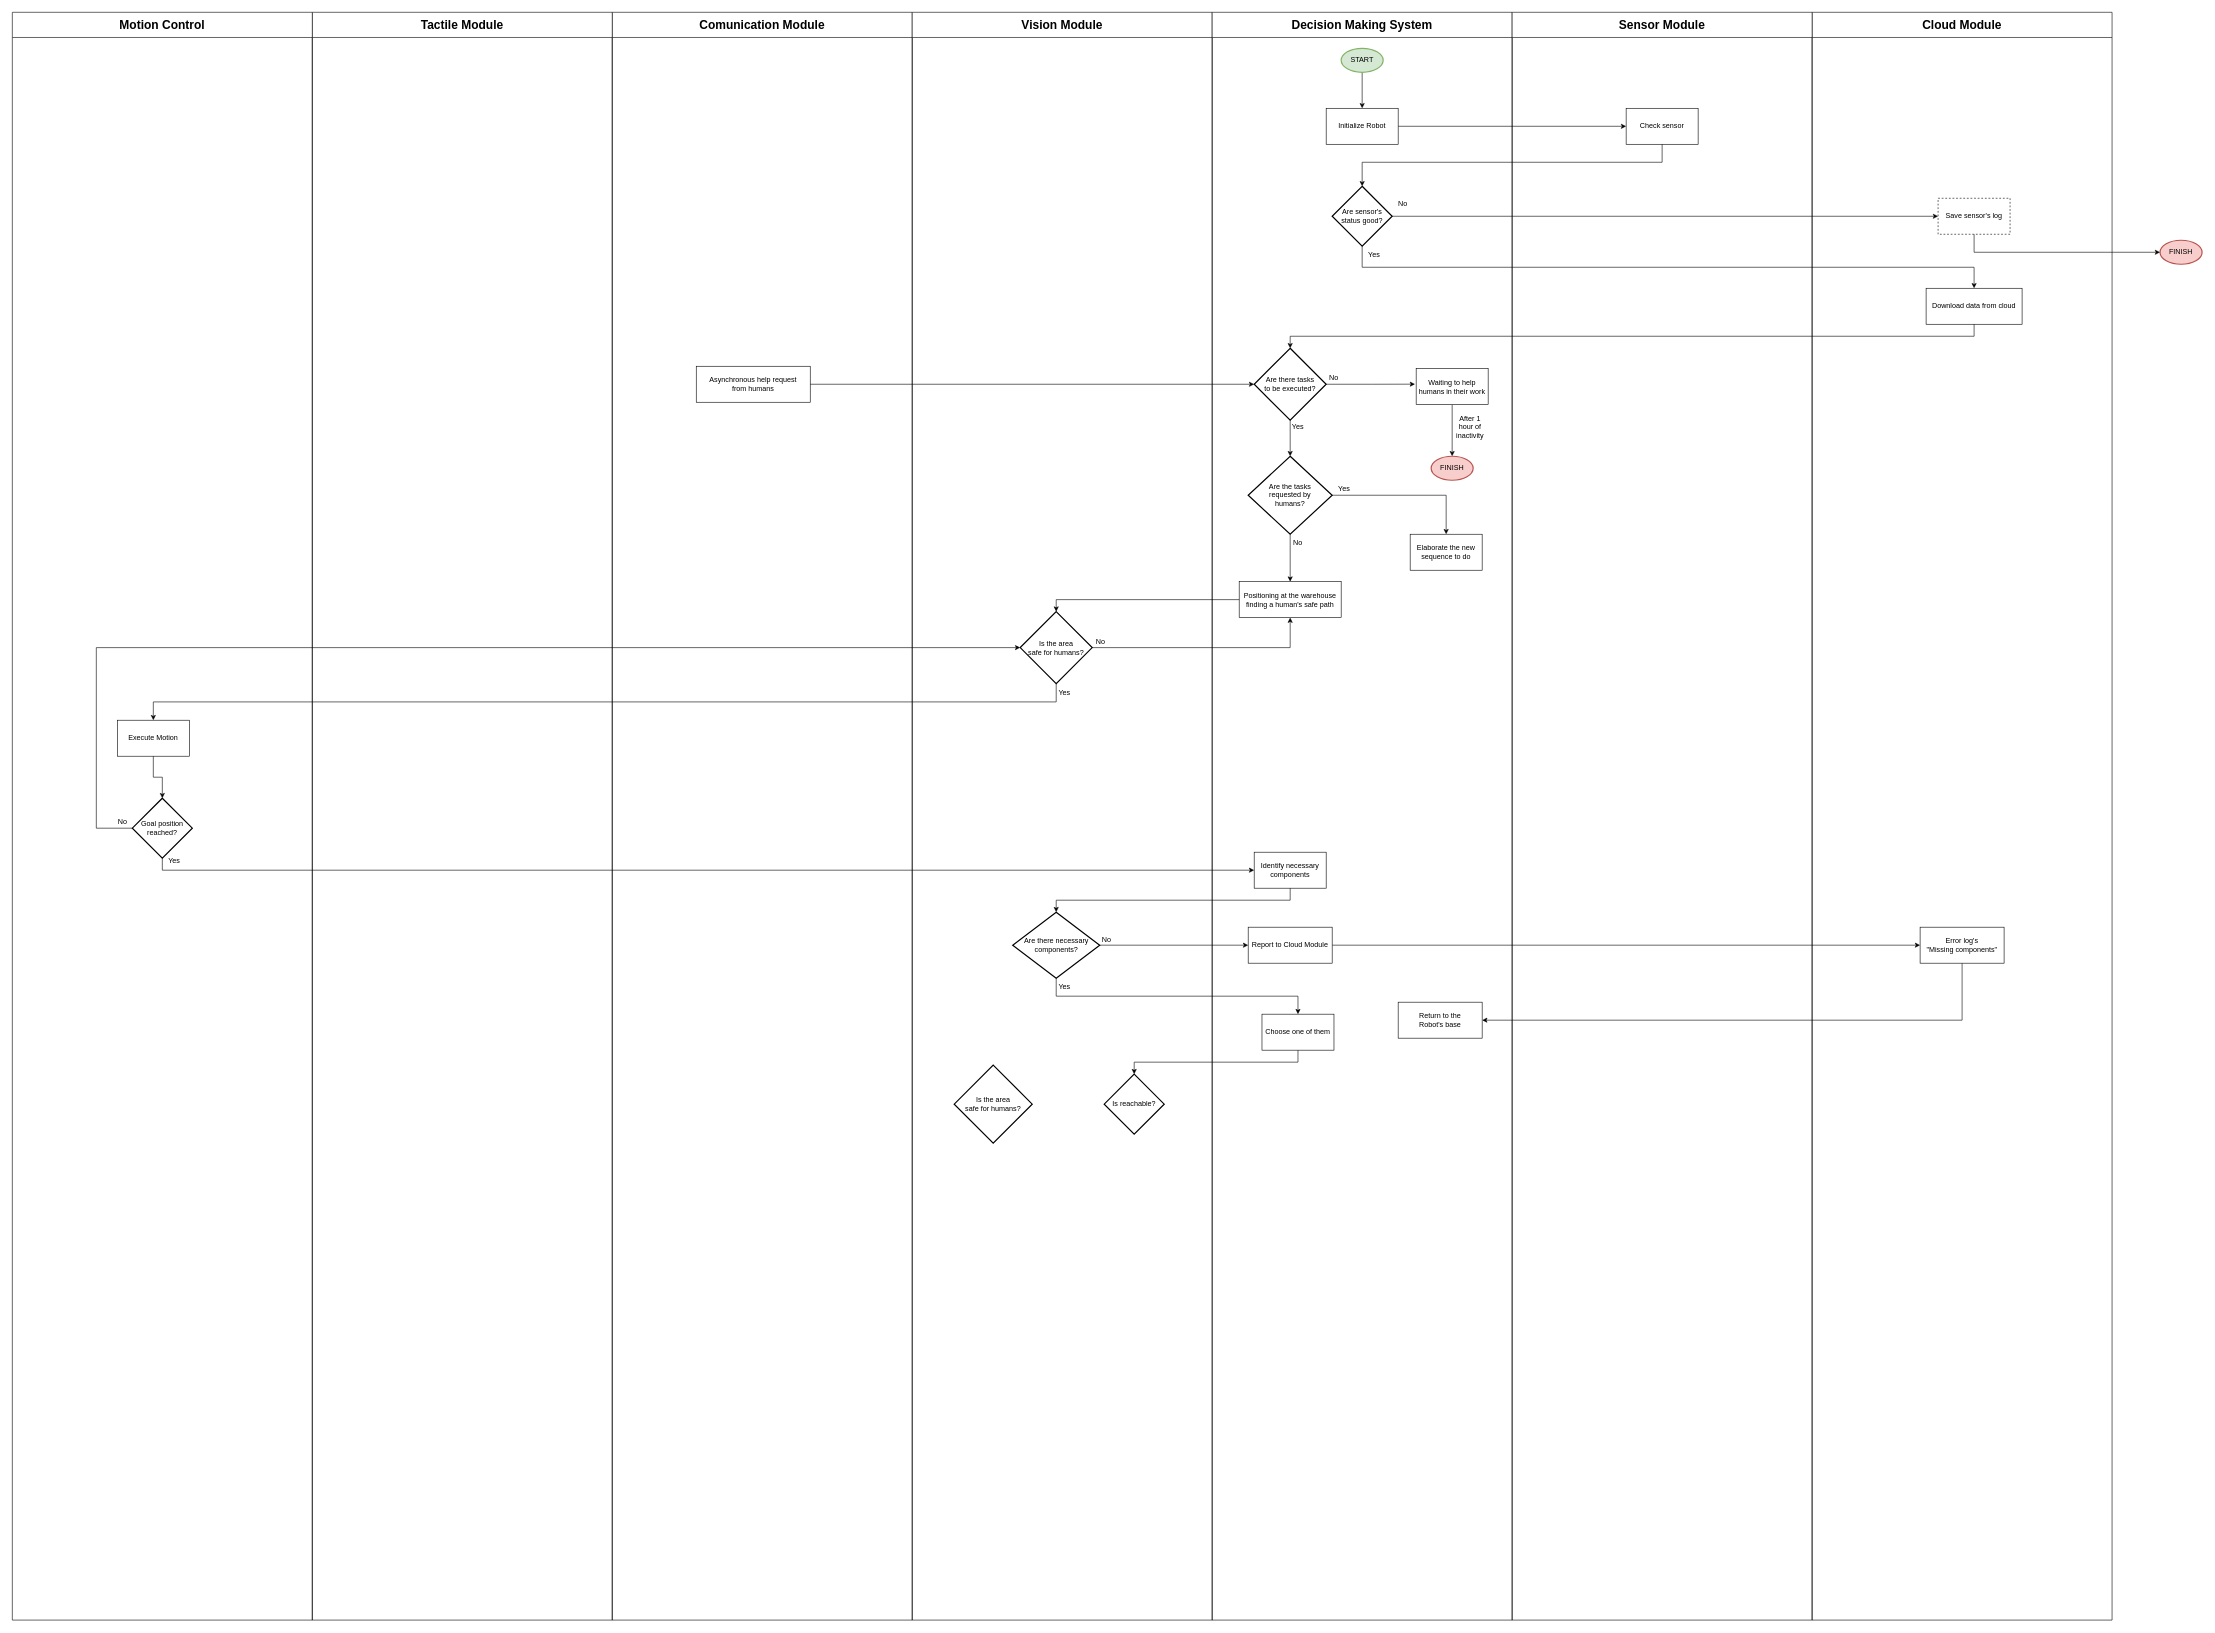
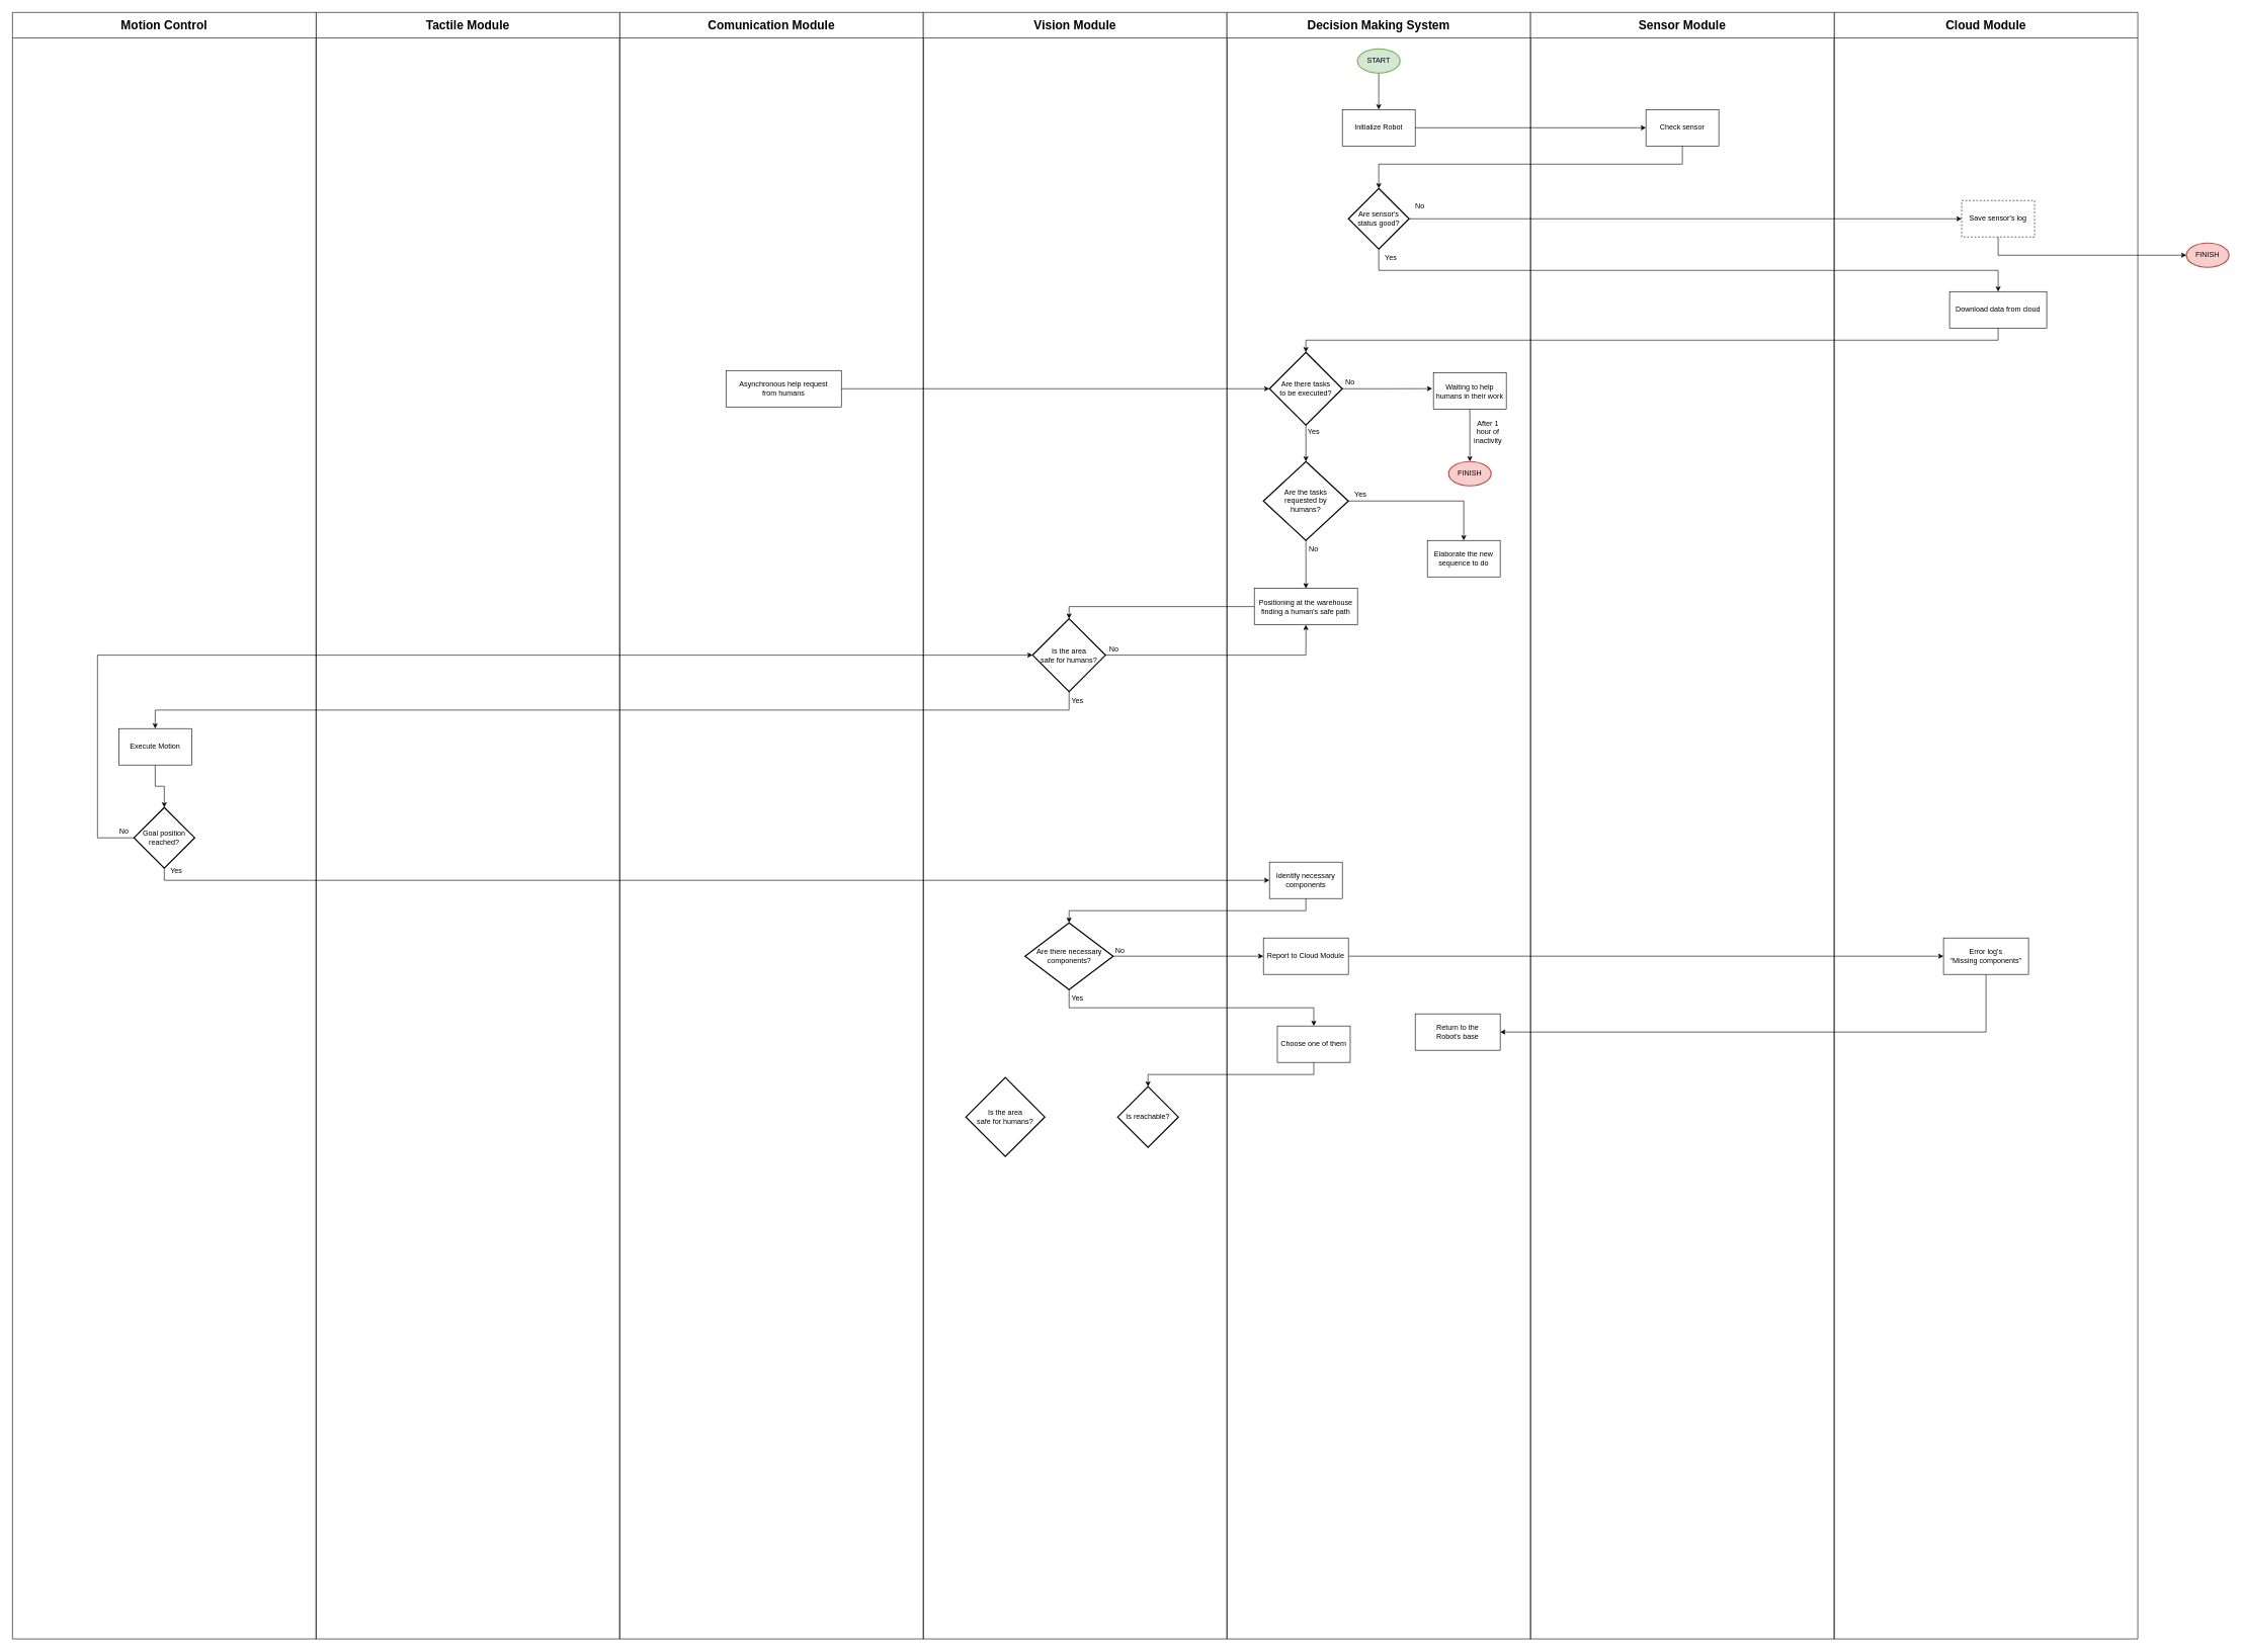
- <mxCell id="32" value="Asynchronous help request&lt;div&gt;from humans&lt;/div&gt;" style="rounded=0;whiteSpace=wrap;html=1;" parent="1" vertex="1"><mxGeometry x="1160" y="610" width="190" height="60" as="geometry" /></mxCell>
+ <mxCell id="32" value="Asynchronous help request&lt;div&gt;from humans&lt;/div&gt;" style="rounded=0;whiteSpace=wrap;html=1;" parent="1" vertex="1"><mxGeometry x="1195" y="610" width="190" height="60" as="geometry" /></mxCell>
